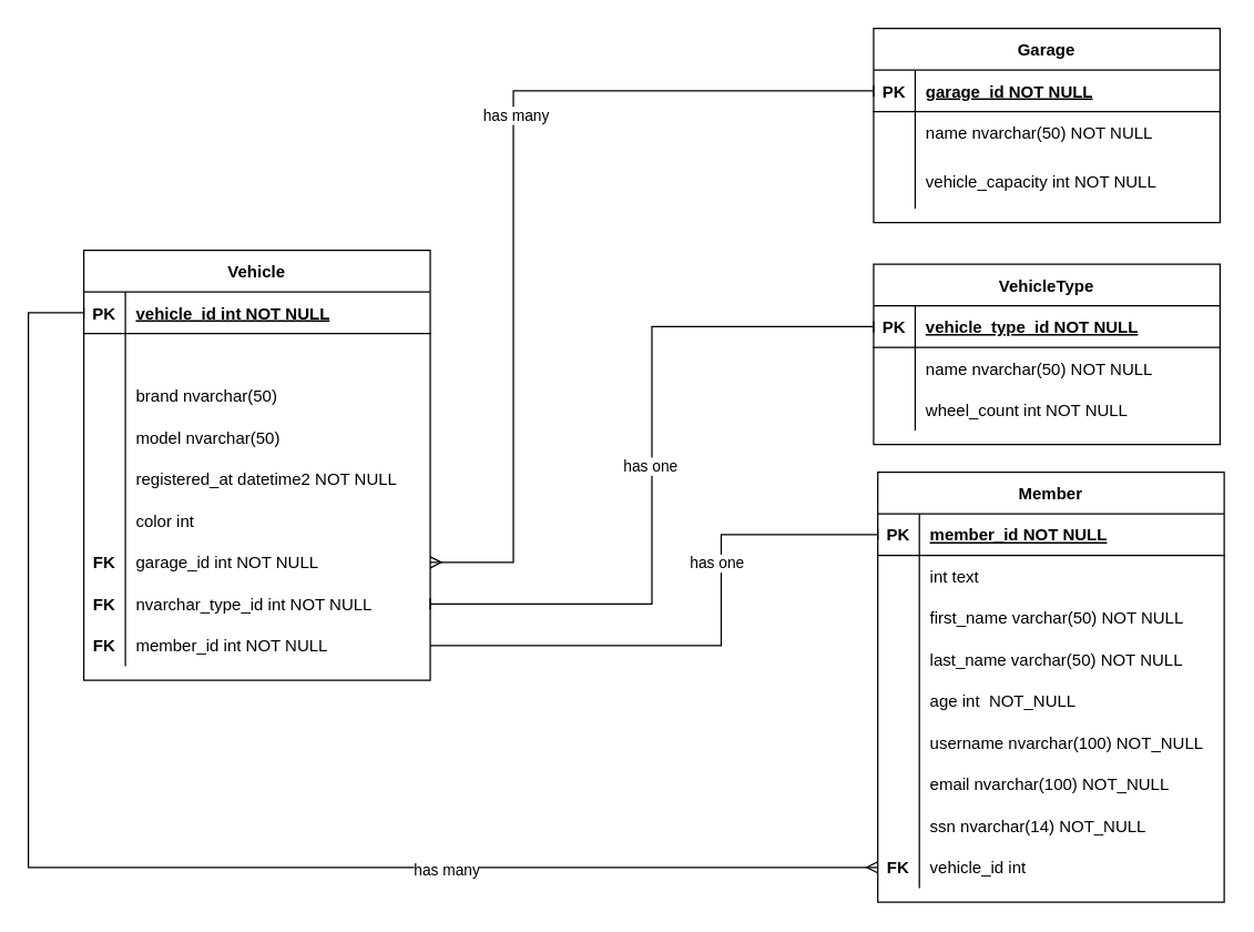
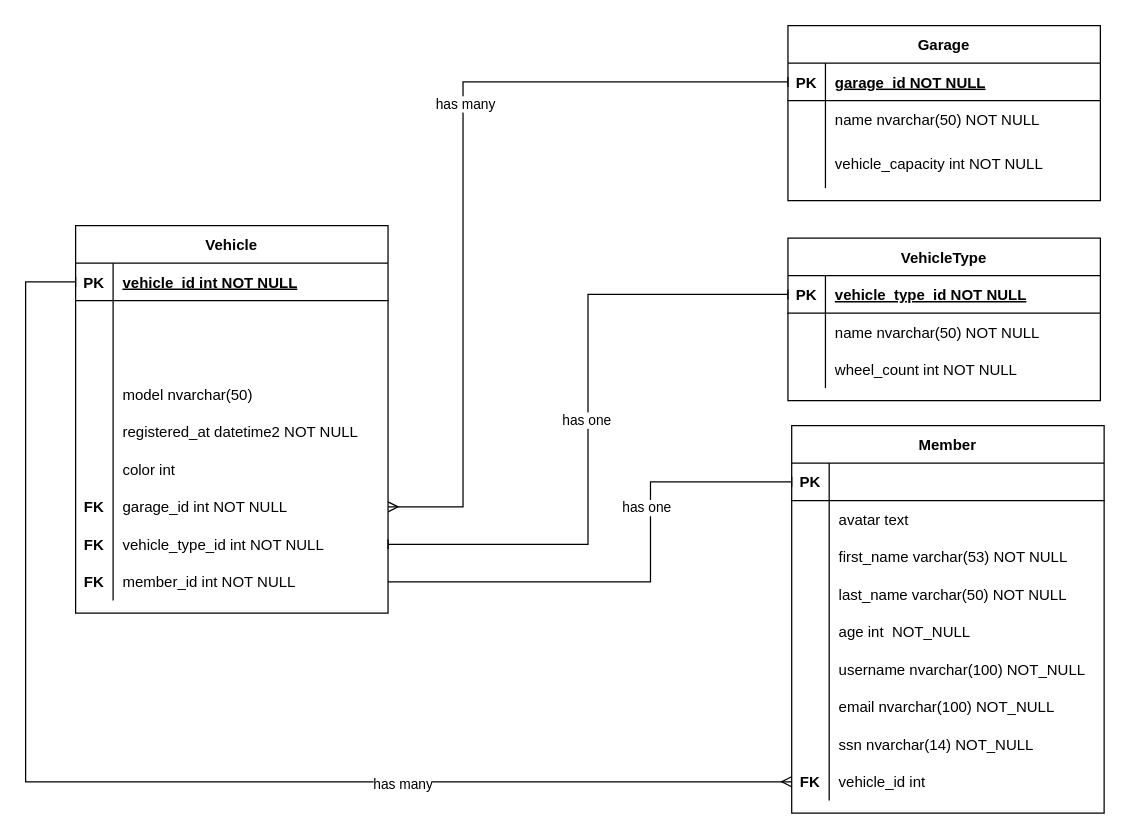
- <mxCell id="10" value="brand nvarchar(50)" style="shape=partialRectangle;overflow=hidden;connectable=0;fillColor=none;top=0;left=0;bottom=0;right=0;align=left;spacingLeft=6;" parent="8" vertex="1"><mxGeometry x="30" width="220" height="30" as="geometry"><mxRectangle width="220" height="30" as="alternateBounds" /></mxGeometry></mxCell>
- <mxCell id="54" value="member_id NOT NULL" style="shape=partialRectangle;overflow=hidden;connectable=0;fillColor=none;top=0;left=0;bottom=0;right=0;align=left;spacingLeft=6;fontStyle=5;" parent="52" vertex="1"><mxGeometry x="30" width="220" height="30" as="geometry"><mxRectangle width="220" height="30" as="alternateBounds" /></mxGeometry></mxCell>
- <mxCell id="57" value="int text" style="shape=partialRectangle;overflow=hidden;connectable=0;fillColor=none;top=0;left=0;bottom=0;right=0;align=left;spacingLeft=6;" parent="55" vertex="1"><mxGeometry x="30" width="220" height="30" as="geometry"><mxRectangle width="220" height="30" as="alternateBounds" /></mxGeometry></mxCell>
+ <mxCell id="57" value="avatar text" style="shape=partialRectangle;overflow=hidden;connectable=0;fillColor=none;top=0;left=0;bottom=0;right=0;align=left;spacingLeft=6;" parent="55" vertex="1"><mxGeometry x="30" width="220" height="30" as="geometry"><mxRectangle width="220" height="30" as="alternateBounds" /></mxGeometry></mxCell>
- <mxCell id="25" value="nvarchar_type_id int NOT NULL" style="shape=partialRectangle;overflow=hidden;connectable=0;fillColor=none;top=0;left=0;bottom=0;right=0;align=left;spacingLeft=6;" parent="23" vertex="1"><mxGeometry x="30" width="220" height="30" as="geometry"><mxRectangle width="220" height="30" as="alternateBounds" /></mxGeometry></mxCell>
+ <mxCell id="25" value="vehicle_type_id int NOT NULL" style="shape=partialRectangle;overflow=hidden;connectable=0;fillColor=none;top=0;left=0;bottom=0;right=0;align=left;spacingLeft=6;" parent="23" vertex="1"><mxGeometry x="30" width="220" height="30" as="geometry"><mxRectangle width="220" height="30" as="alternateBounds" /></mxGeometry></mxCell>
- <mxCell id="60" value="first_name varchar(50) NOT NULL" style="shape=partialRectangle;overflow=hidden;connectable=0;fillColor=none;top=0;left=0;bottom=0;right=0;align=left;spacingLeft=6;" parent="58" vertex="1"><mxGeometry x="30" width="220" height="30" as="geometry"><mxRectangle width="220" height="30" as="alternateBounds" /></mxGeometry></mxCell>
+ <mxCell id="60" value="first_name varchar(53) NOT NULL" style="shape=partialRectangle;overflow=hidden;connectable=0;fillColor=none;top=0;left=0;bottom=0;right=0;align=left;spacingLeft=6;" parent="58" vertex="1"><mxGeometry x="30" width="220" height="30" as="geometry"><mxRectangle width="220" height="30" as="alternateBounds" /></mxGeometry></mxCell>
